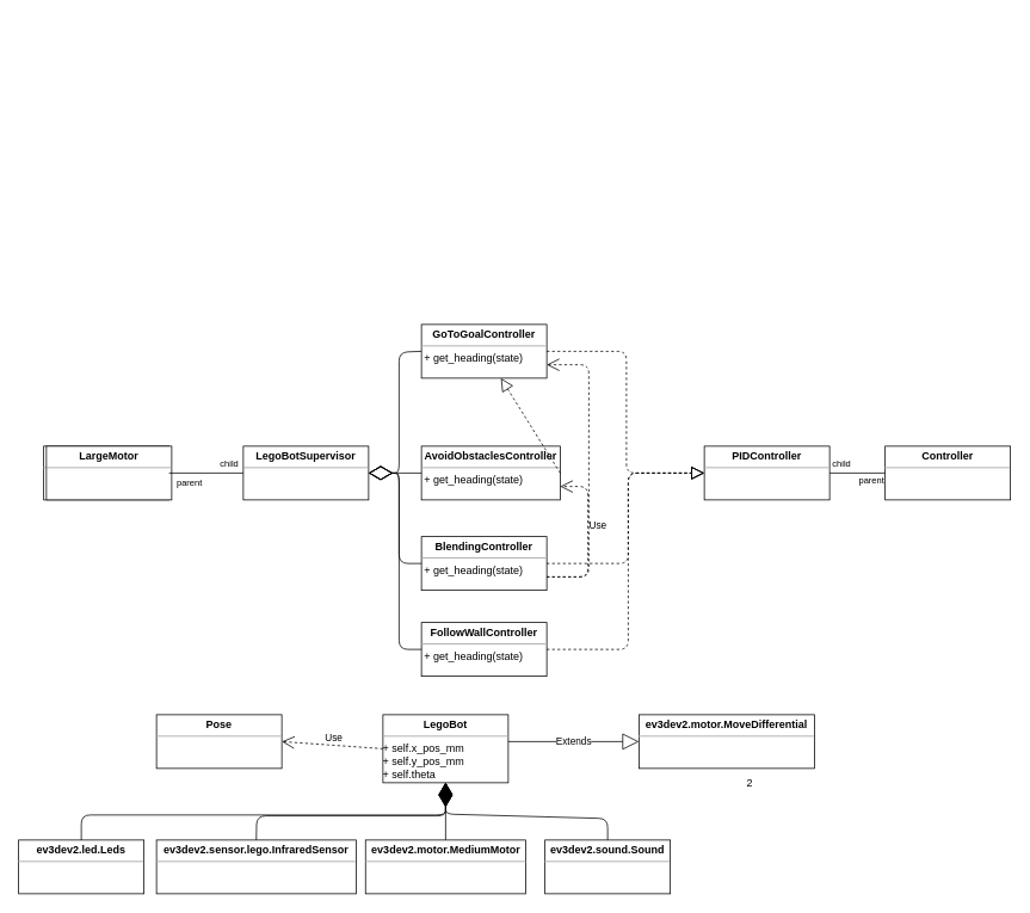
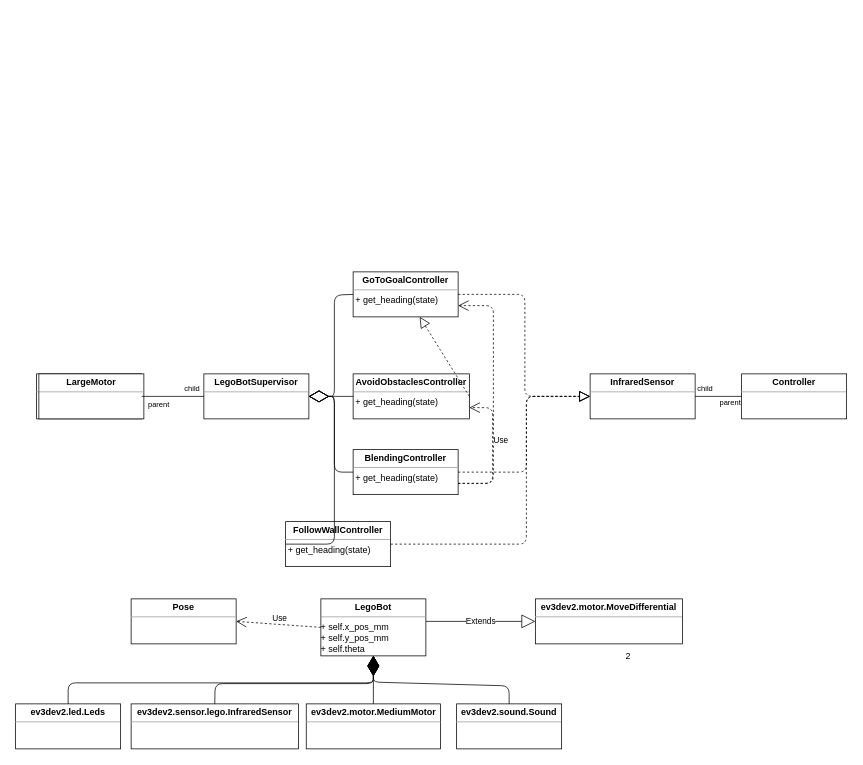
- <mxCell id="16" value="&lt;p style=&quot;margin: 0px ; margin-top: 4px ; text-align: center&quot;&gt;&lt;b&gt;PIDController&lt;/b&gt;&lt;/p&gt;&lt;hr size=&quot;1&quot;&gt;&lt;div style=&quot;height: 2px&quot;&gt;&lt;/div&gt;" style="verticalAlign=top;align=left;overflow=fill;fontSize=12;fontFamily=Helvetica;html=1;" parent="1" vertex="1"><mxGeometry x="786" y="156" width="140" height="60" as="geometry" /></mxCell>
+ <mxCell id="16" value="&lt;p style=&quot;margin: 0px ; margin-top: 4px ; text-align: center&quot;&gt;&lt;b&gt;InfraredSensor&lt;/b&gt;&lt;/p&gt;&lt;hr size=&quot;1&quot;&gt;&lt;div style=&quot;height: 2px&quot;&gt;&lt;/div&gt;" style="verticalAlign=top;align=left;overflow=fill;fontSize=12;fontFamily=Helvetica;html=1;" parent="1" vertex="1"><mxGeometry x="786" y="156" width="140" height="60" as="geometry" /></mxCell>
- <mxCell id="11" value="&lt;p style=&quot;margin: 0px ; margin-top: 4px ; text-align: center&quot;&gt;&lt;b&gt;FollowWallController&lt;/b&gt;&lt;/p&gt;&lt;hr size=&quot;1&quot;&gt;&lt;div style=&quot;height: 2px&quot;&gt;&amp;nbsp;+ get_heading(state)&lt;/div&gt;" style="verticalAlign=top;align=left;overflow=fill;fontSize=12;fontFamily=Helvetica;html=1;" parent="1" vertex="1"><mxGeometry x="470" y="353" width="140" height="60" as="geometry" /></mxCell>
+ <mxCell id="11" value="&lt;p style=&quot;margin: 0px ; margin-top: 4px ; text-align: center&quot;&gt;&lt;b&gt;FollowWallController&lt;/b&gt;&lt;/p&gt;&lt;hr size=&quot;1&quot;&gt;&lt;div style=&quot;height: 2px&quot;&gt;&amp;nbsp;+ get_heading(state)&lt;/div&gt;" style="verticalAlign=top;align=left;overflow=fill;fontSize=12;fontFamily=Helvetica;html=1;" parent="1" vertex="1"><mxGeometry x="380" y="353" width="140" height="60" as="geometry" /></mxCell>
